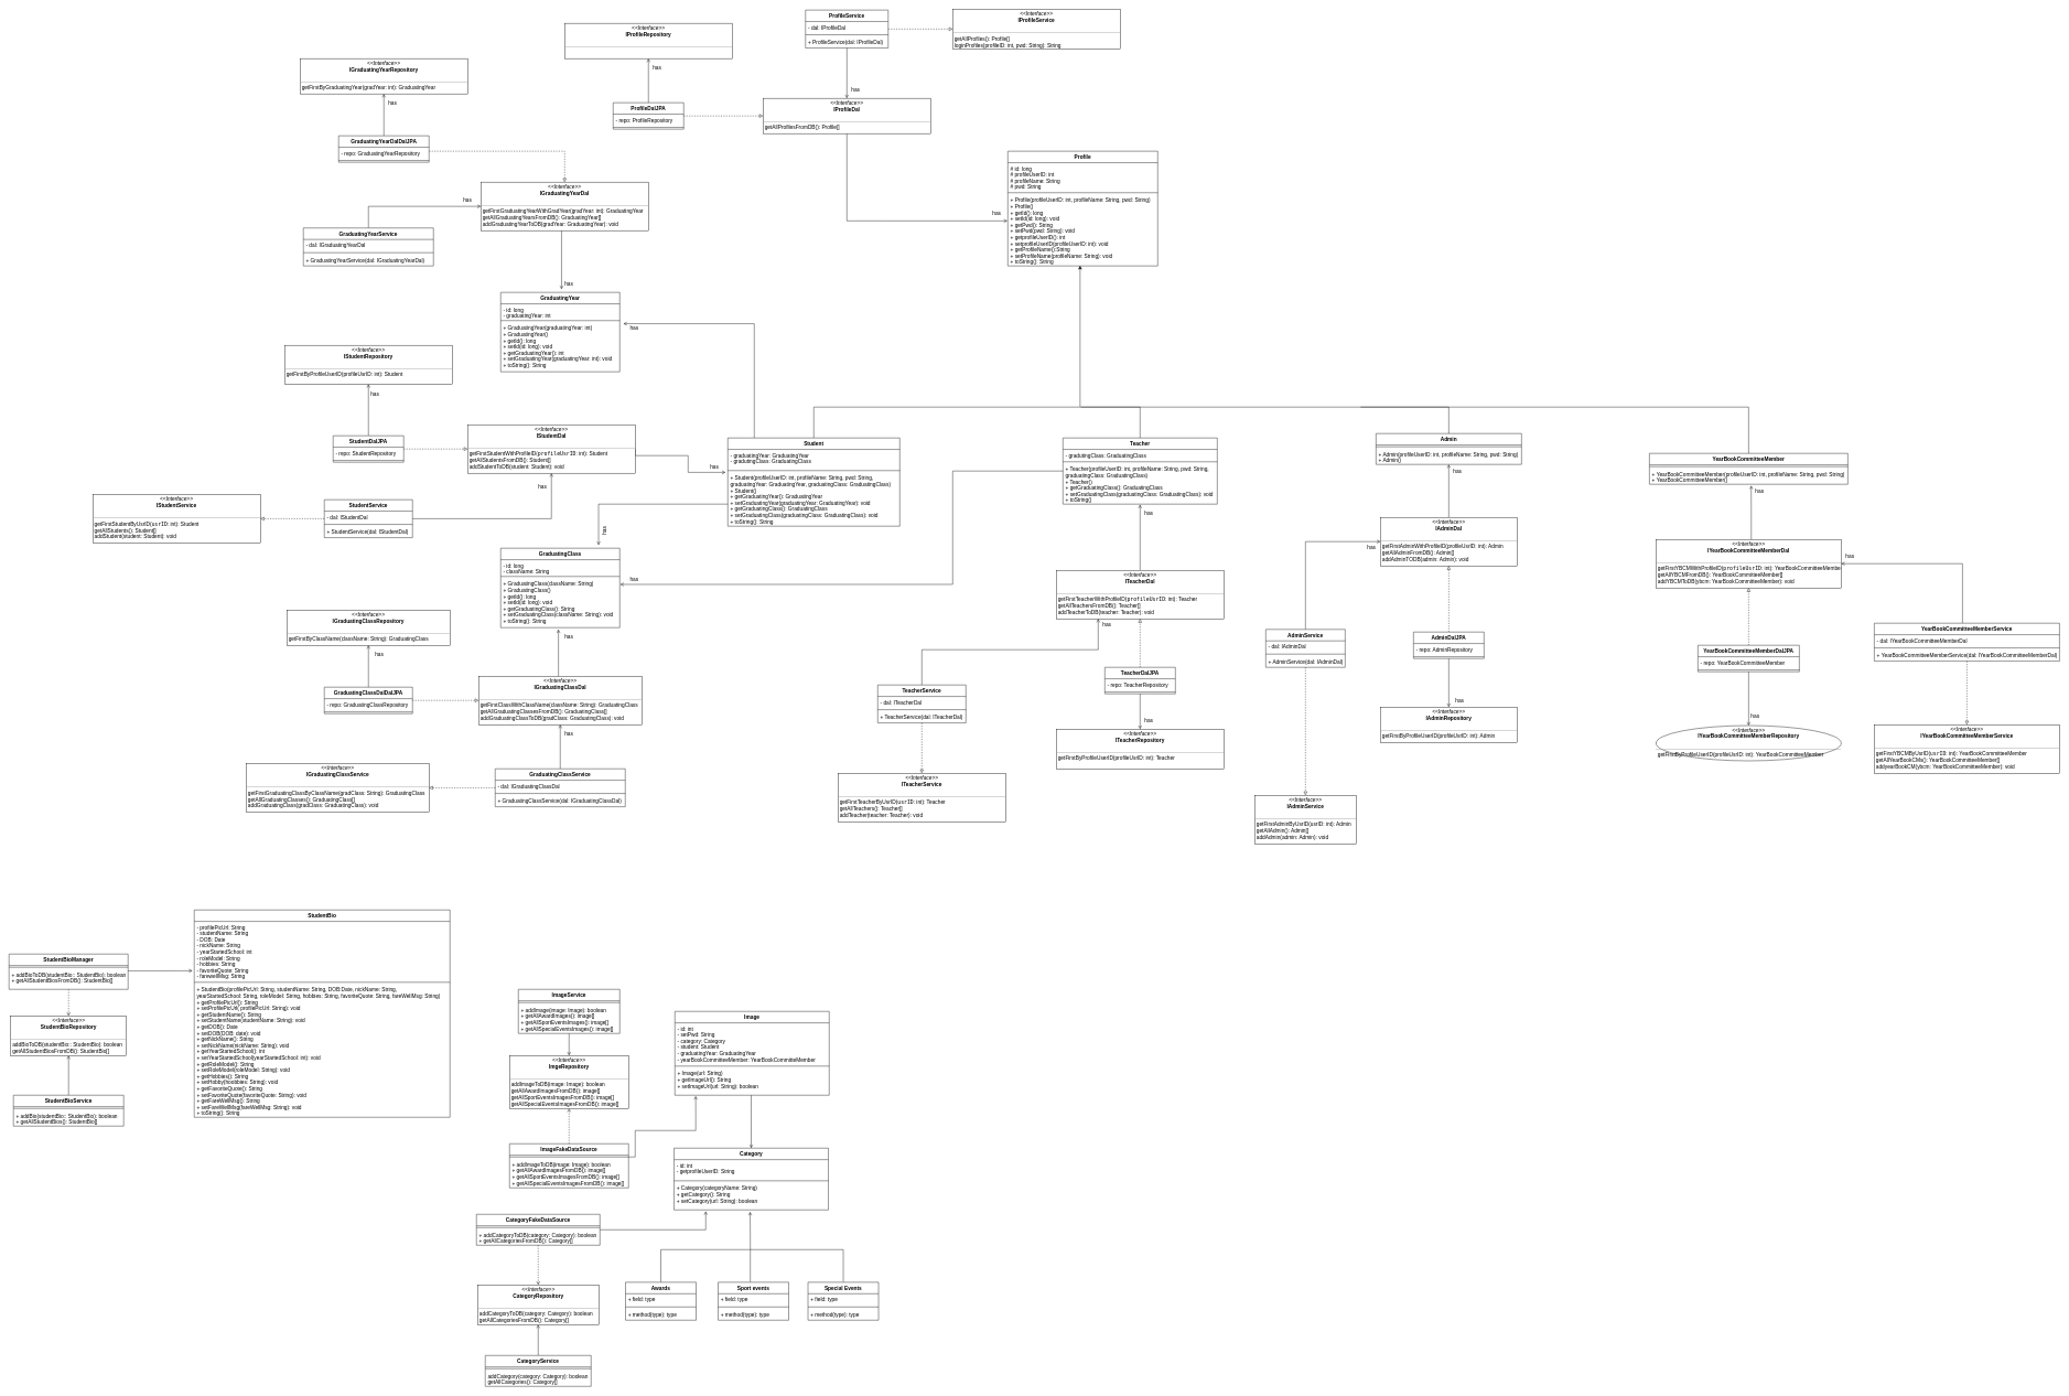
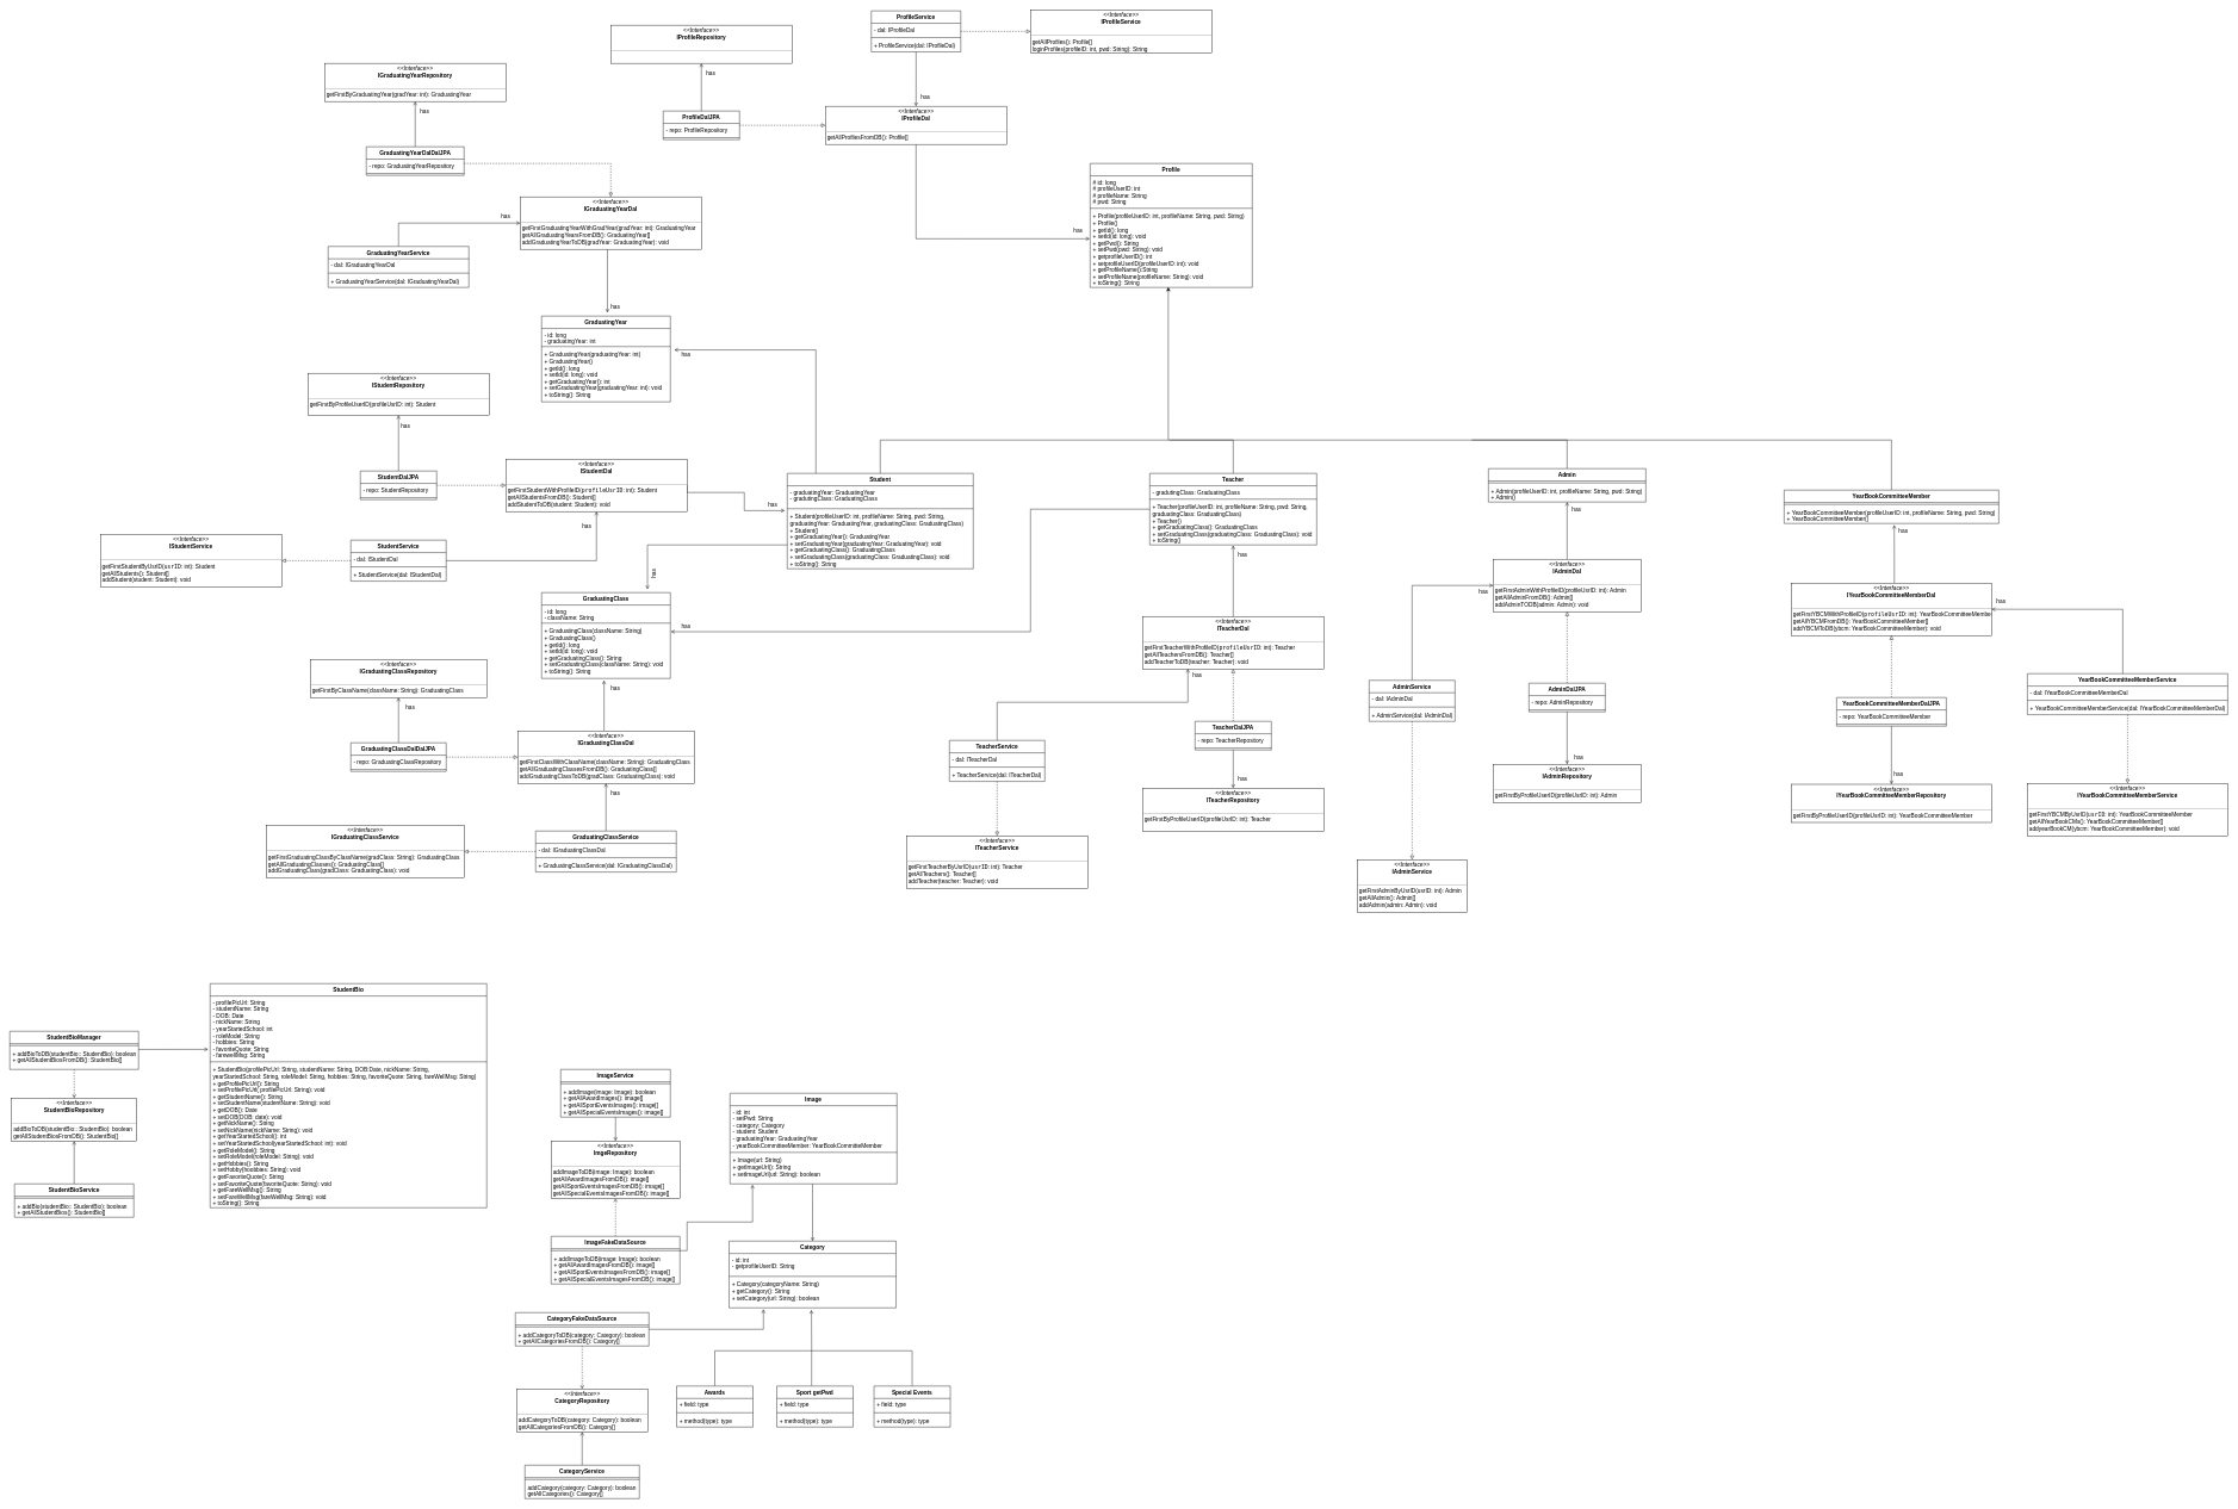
- <mxCell id="109" value="&lt;p style=&quot;margin: 0px ; margin-top: 4px ; text-align: center&quot;&gt;&lt;i&gt;&amp;lt;&amp;lt;Interface&amp;gt;&amp;gt;&lt;/i&gt;&lt;br&gt;&lt;b&gt;IYearBookCommitteeMemberRepository&lt;/b&gt;&lt;/p&gt;&lt;p style=&quot;margin: 0px ; margin-left: 4px&quot;&gt;&lt;br&gt;&lt;/p&gt;&lt;hr size=&quot;1&quot;&gt;&lt;p style=&quot;margin: 0px ; margin-left: 4px&quot;&gt;getFirstByProfileUserID(profileUsrID: int):&amp;nbsp;&lt;span&gt;YearBookCommitteeMember&lt;/span&gt;&lt;/p&gt;&lt;p style=&quot;margin: 0px ; margin-left: 4px&quot;&gt;&lt;br&gt;&lt;/p&gt;" style="ellipse;verticalAlign=top;align=left;overflow=fill;fontSize=12;fontFamily=Helvetica;html=1;" vertex="1" parent="1"><mxGeometry x="3755" y="1644" width="420" height="80" as="geometry" /></mxCell>
+ <mxCell id="109" value="&lt;p style=&quot;margin: 0px ; margin-top: 4px ; text-align: center&quot;&gt;&lt;i&gt;&amp;lt;&amp;lt;Interface&amp;gt;&amp;gt;&lt;/i&gt;&lt;br&gt;&lt;b&gt;IYearBookCommitteeMemberRepository&lt;/b&gt;&lt;/p&gt;&lt;p style=&quot;margin: 0px ; margin-left: 4px&quot;&gt;&lt;br&gt;&lt;/p&gt;&lt;hr size=&quot;1&quot;&gt;&lt;p style=&quot;margin: 0px ; margin-left: 4px&quot;&gt;getFirstByProfileUserID(profileUsrID: int):&amp;nbsp;&lt;span&gt;YearBookCommitteeMember&lt;/span&gt;&lt;/p&gt;&lt;p style=&quot;margin: 0px ; margin-left: 4px&quot;&gt;&lt;br&gt;&lt;/p&gt;" style="verticalAlign=top;align=left;overflow=fill;fontSize=12;fontFamily=Helvetica;html=1;" vertex="1" parent="1"><mxGeometry x="3755" y="1644" width="420" height="80" as="geometry" /></mxCell>
- <mxCell id="45" value="Sport events" style="swimlane;fontStyle=1;align=center;verticalAlign=top;childLayout=stackLayout;horizontal=1;startSize=26;horizontalStack=0;resizeParent=1;resizeParentMax=0;resizeLast=0;collapsible=1;marginBottom=0;" parent="1" vertex="1"><mxGeometry x="1628.12" y="2906" width="160" height="86" as="geometry" /></mxCell>
+ <mxCell id="45" value="Sport getPwd" style="swimlane;fontStyle=1;align=center;verticalAlign=top;childLayout=stackLayout;horizontal=1;startSize=26;horizontalStack=0;resizeParent=1;resizeParentMax=0;resizeLast=0;collapsible=1;marginBottom=0;" parent="1" vertex="1"><mxGeometry x="1628.12" y="2906" width="160" height="86" as="geometry" /></mxCell>
